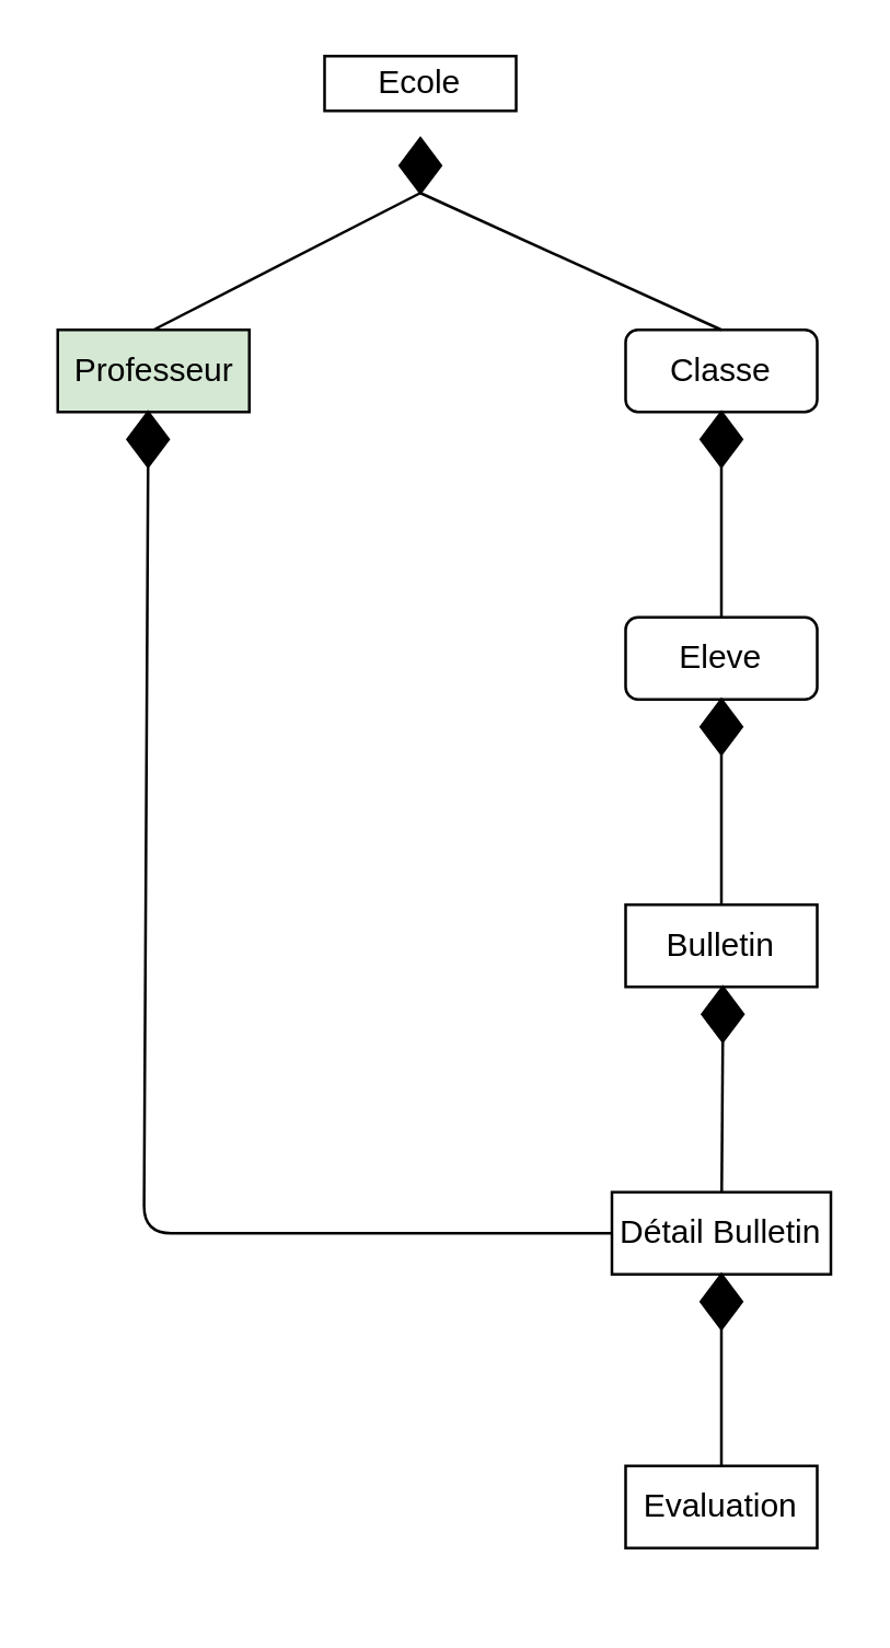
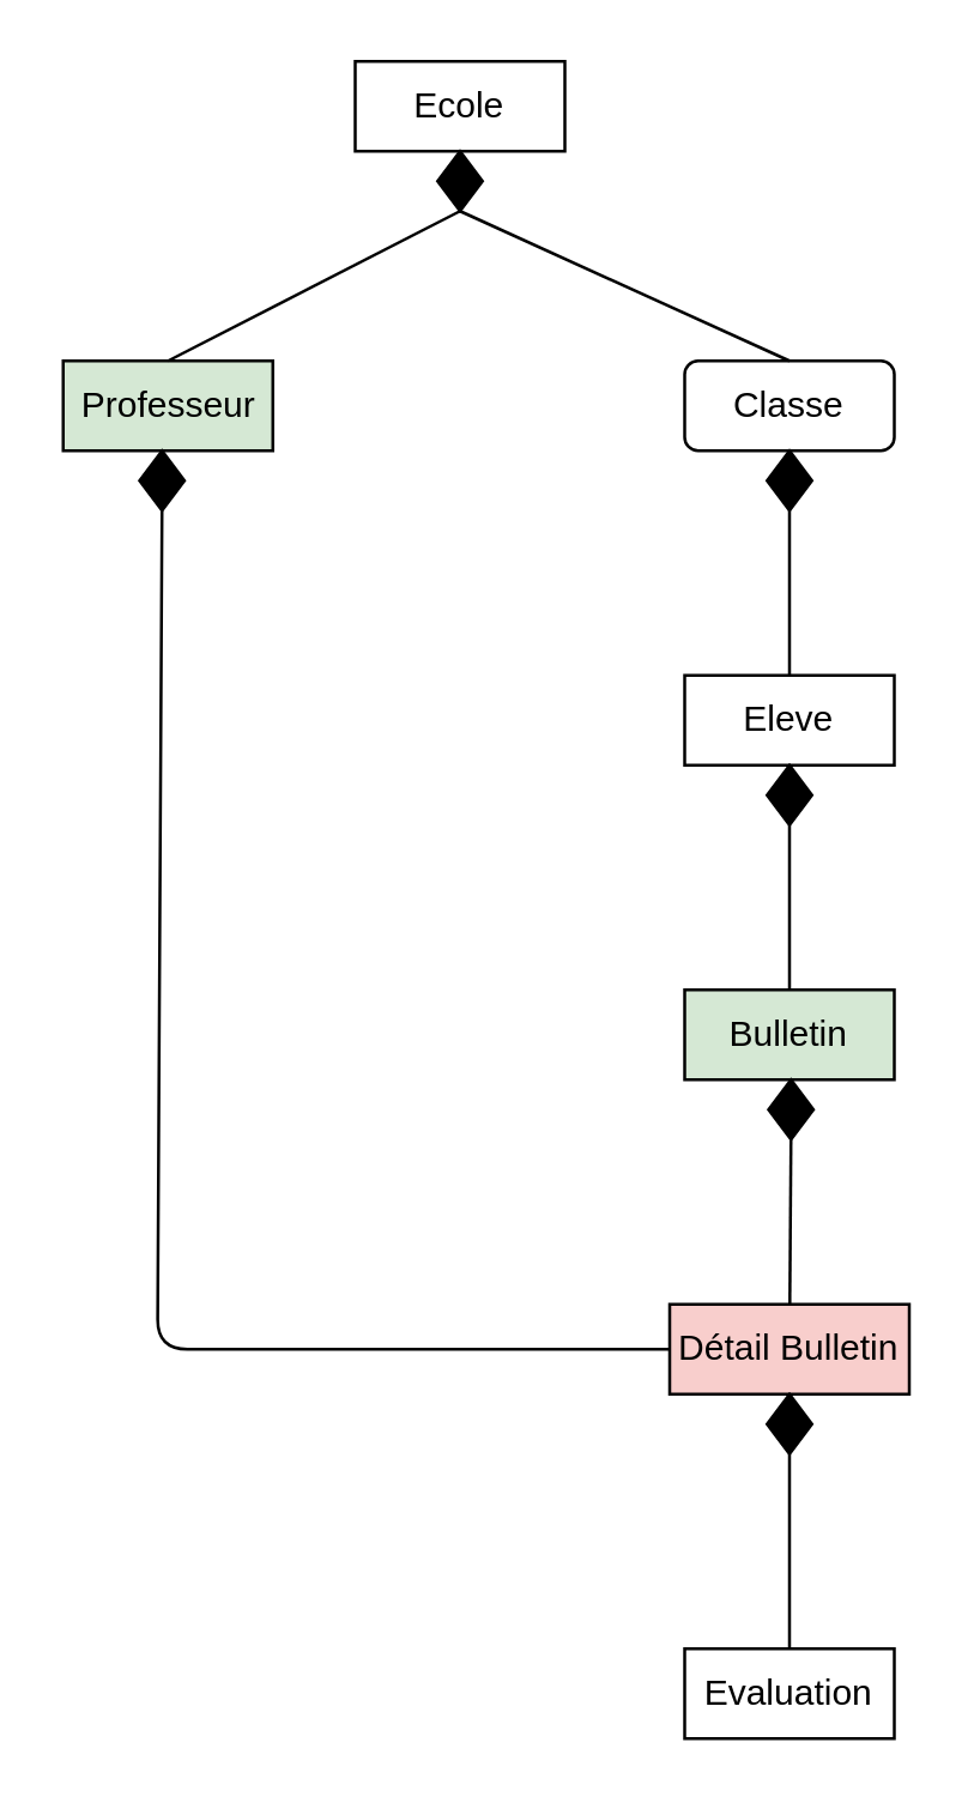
- <mxCell id="2" value="Ecole" style="rounded=0;whiteSpace=wrap;html=1;" vertex="1" parent="1"><mxGeometry x="118" y="20" width="70" height="20" as="geometry" /></mxCell>
+ <mxCell id="2" value="Ecole" style="rounded=0;whiteSpace=wrap;html=1;" vertex="1" parent="1"><mxGeometry x="118" y="20" width="70" height="30" as="geometry" /></mxCell>
- <mxCell id="5" value="Eleve" style="whiteSpace=wrap;html=1;rounded=1;" vertex="1" parent="1"><mxGeometry x="228" y="225" width="70" height="30" as="geometry" /></mxCell>
+ <mxCell id="5" value="Eleve" style="rounded=0;whiteSpace=wrap;html=1;" vertex="1" parent="1"><mxGeometry x="228" y="225" width="70" height="30" as="geometry" /></mxCell>
- <mxCell id="6" value="Bulletin" style="rounded=0;whiteSpace=wrap;html=1;" vertex="1" parent="1"><mxGeometry x="228" y="330" width="70" height="30" as="geometry" /></mxCell>
+ <mxCell id="6" value="Bulletin" style="rounded=0;whiteSpace=wrap;html=1;fillColor=#d5e8d4;" vertex="1" parent="1"><mxGeometry x="228" y="330" width="70" height="30" as="geometry" /></mxCell>
- <mxCell id="7" value="Détail Bulletin" style="rounded=0;whiteSpace=wrap;html=1;" vertex="1" parent="1"><mxGeometry x="223" y="435" width="80" height="30" as="geometry" /></mxCell>
+ <mxCell id="7" value="Détail Bulletin" style="rounded=0;whiteSpace=wrap;html=1;fillColor=#f8cecc;" vertex="1" parent="1"><mxGeometry x="223" y="435" width="80" height="30" as="geometry" /></mxCell>
- <mxCell id="8" value="Evaluation" style="rounded=0;whiteSpace=wrap;html=1;" vertex="1" parent="1"><mxGeometry x="228" y="535" width="70" height="30" as="geometry" /></mxCell>
+ <mxCell id="8" value="Evaluation" style="rounded=0;whiteSpace=wrap;html=1;" vertex="1" parent="1"><mxGeometry x="228" y="550" width="70" height="30" as="geometry" /></mxCell>
